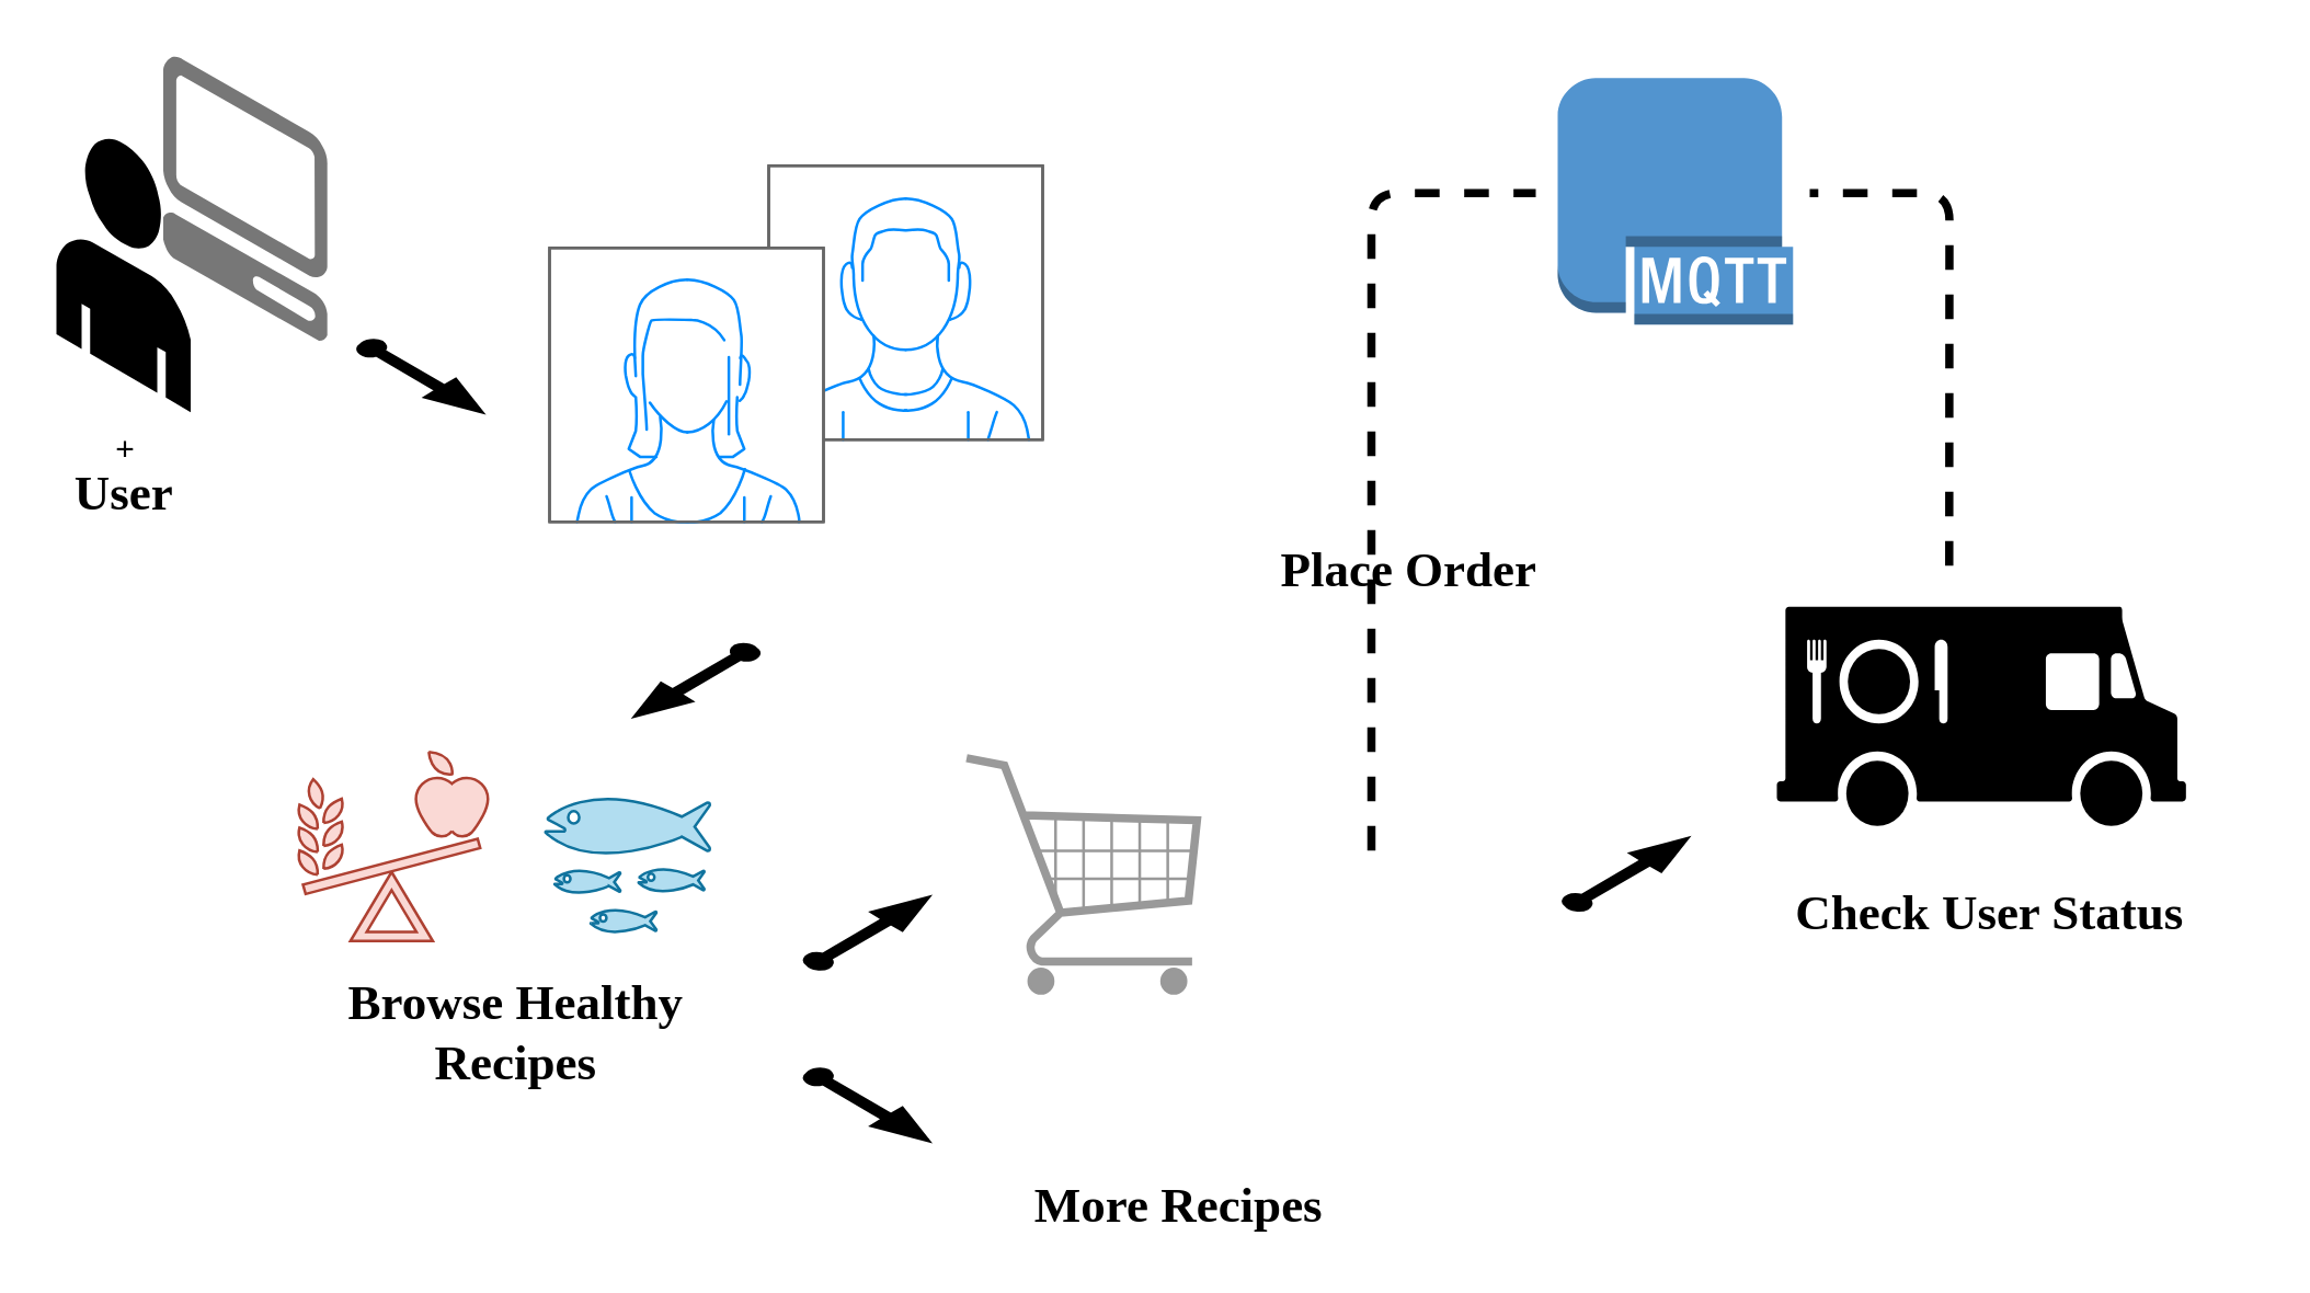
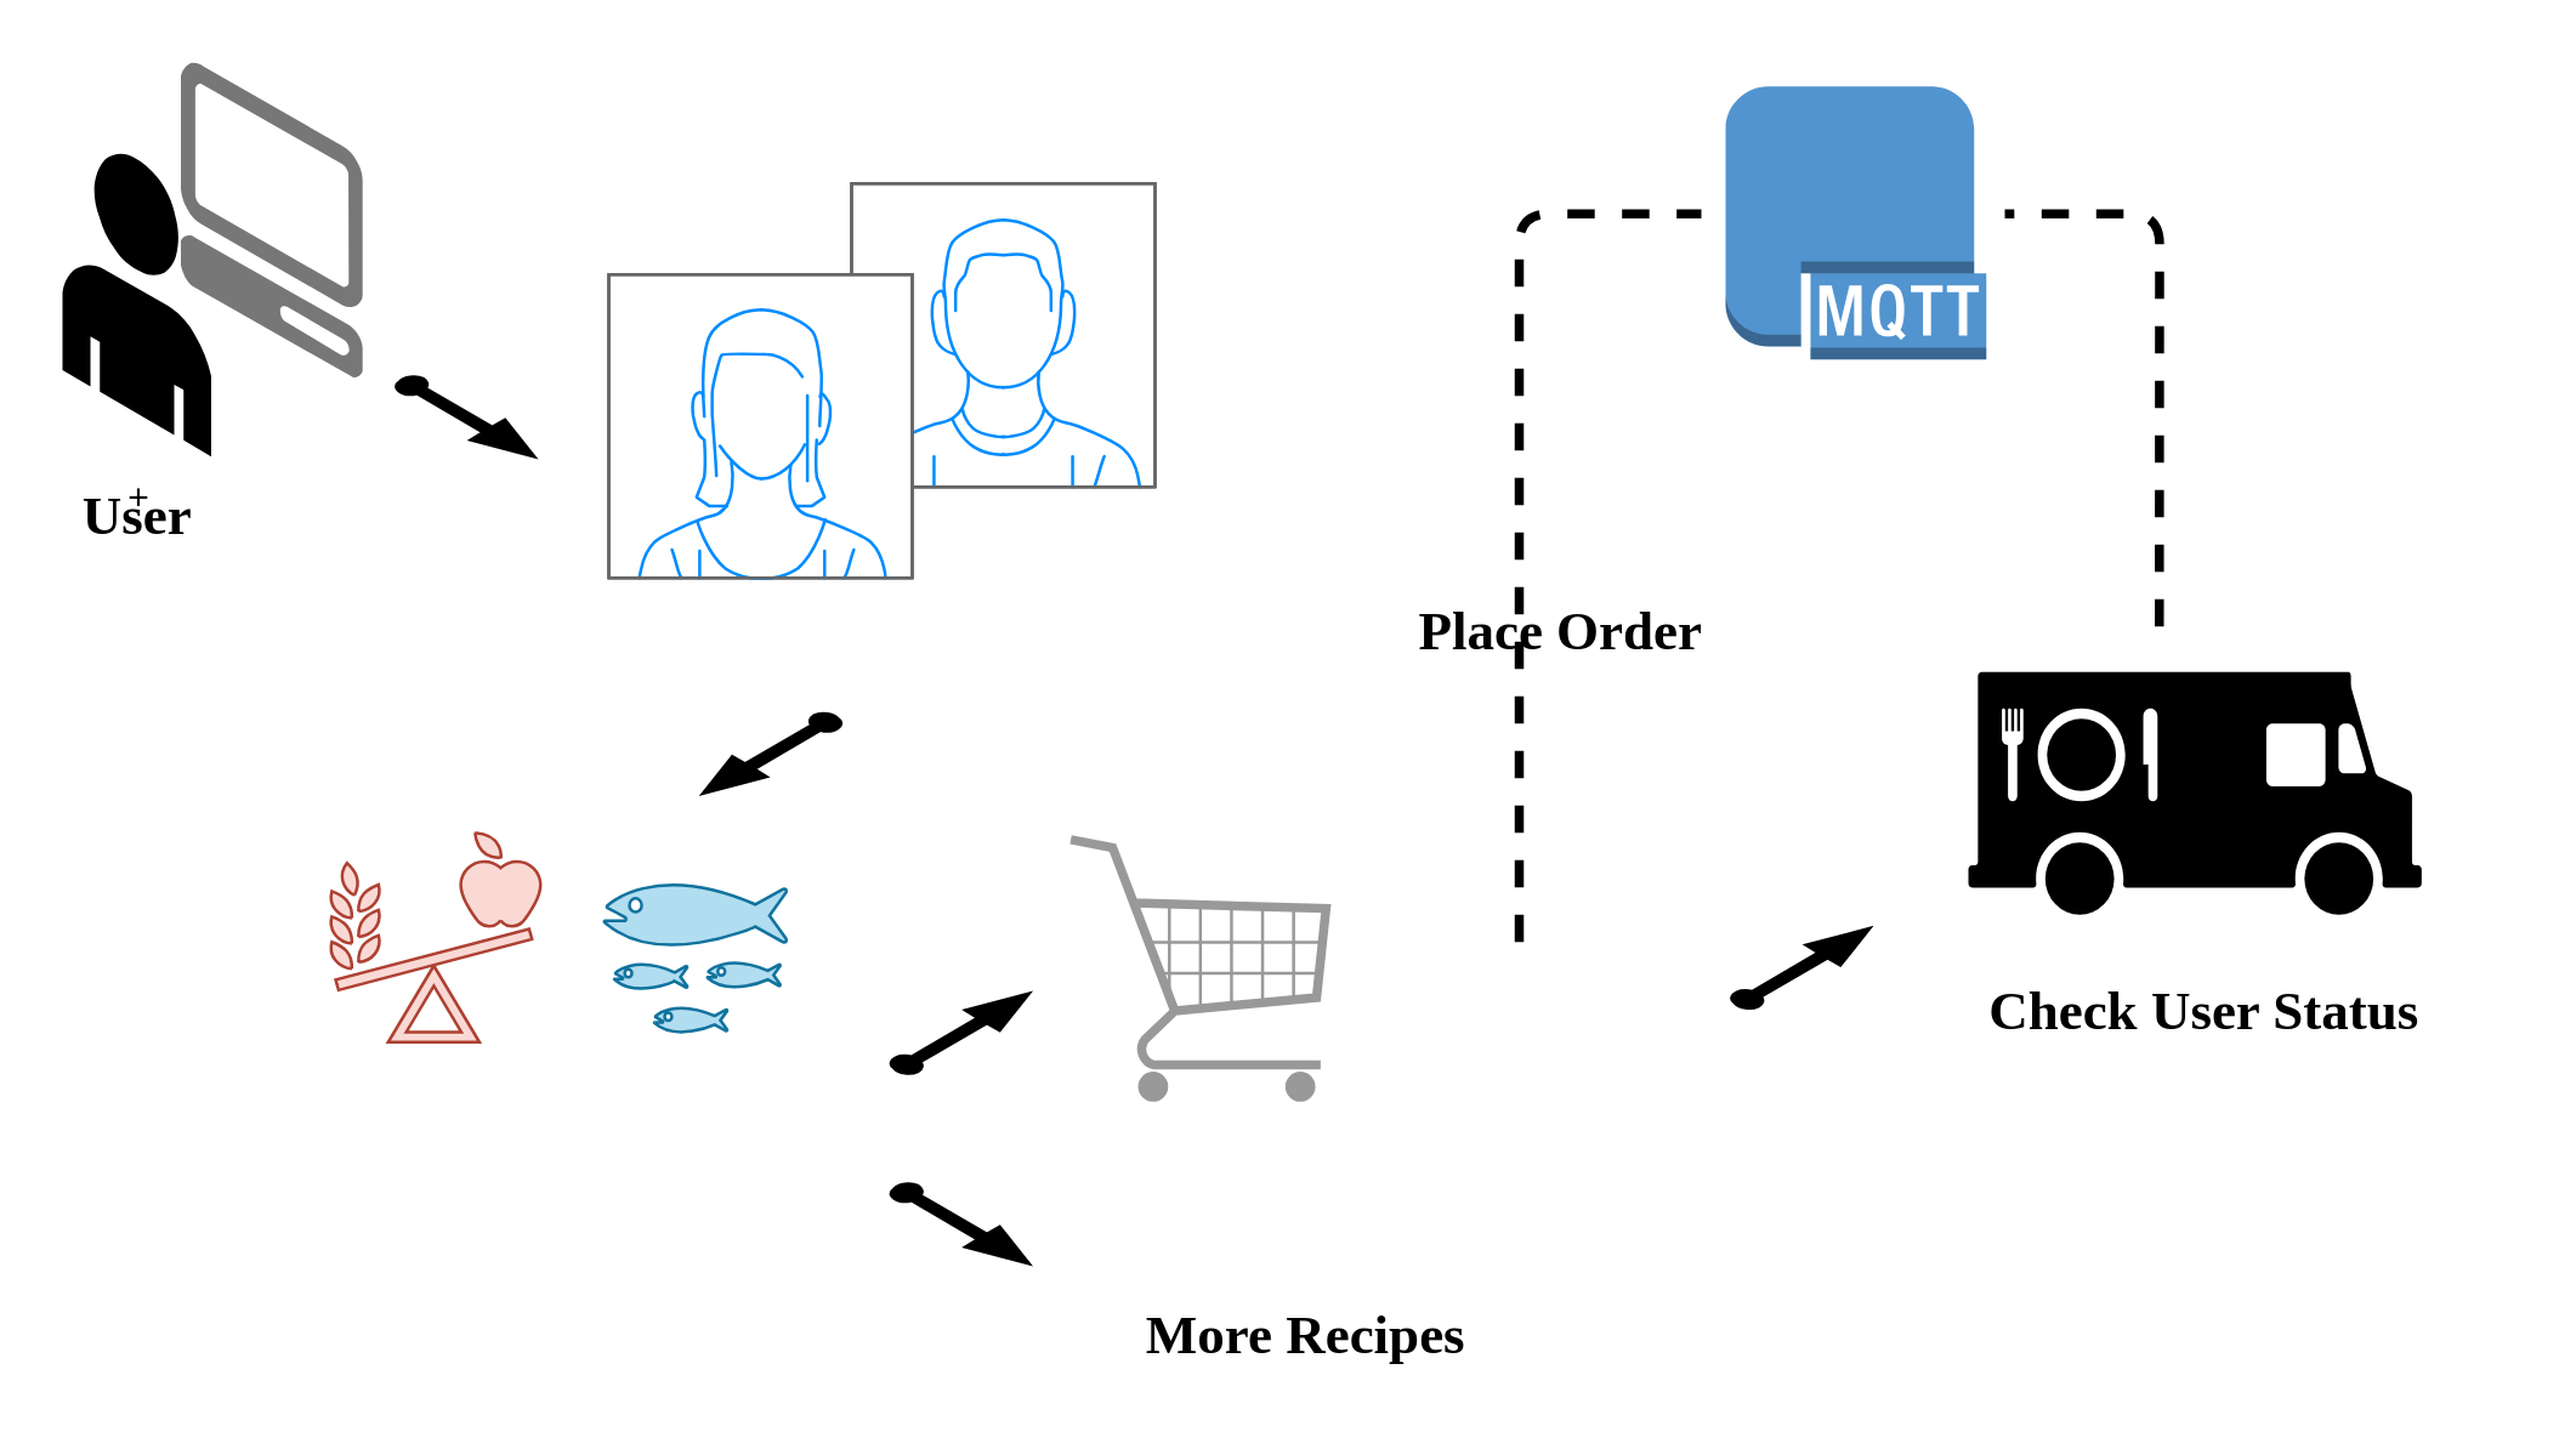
- <mxCell id="21" value="&lt;font style=&quot;font-size: 18px&quot; face=&quot;Comic Sans MS&quot;&gt;&lt;b&gt;User&lt;/b&gt;&lt;/font&gt;" style="text;html=1;strokeColor=none;fillColor=none;align=center;verticalAlign=middle;whiteSpace=wrap;rounded=0;" vertex="1" parent="1"><mxGeometry x="24.5" y="170" width="40" height="20" as="geometry" /></mxCell>
+ <mxCell id="21" value="&lt;font style=&quot;font-size: 18px&quot; face=&quot;Comic Sans MS&quot;&gt;&lt;b&gt;User&lt;/b&gt;&lt;/font&gt;" style="text;html=1;strokeColor=none;fillColor=none;align=center;verticalAlign=middle;whiteSpace=wrap;rounded=0;" vertex="1" parent="1"><mxGeometry x="24.5" y="160" width="40" height="20" as="geometry" /></mxCell>
- <mxCell id="11" value="&lt;font style=&quot;font-size: 18px&quot; face=&quot;Comic Sans MS&quot;&gt;&lt;b&gt;Browse Healthy Recipes&lt;/b&gt;&lt;/font&gt;" style="text;html=1;strokeColor=none;fillColor=none;align=center;verticalAlign=middle;whiteSpace=wrap;rounded=0;" vertex="1" parent="1"><mxGeometry x="103" y="353" width="170" height="47" as="geometry" /></mxCell>
